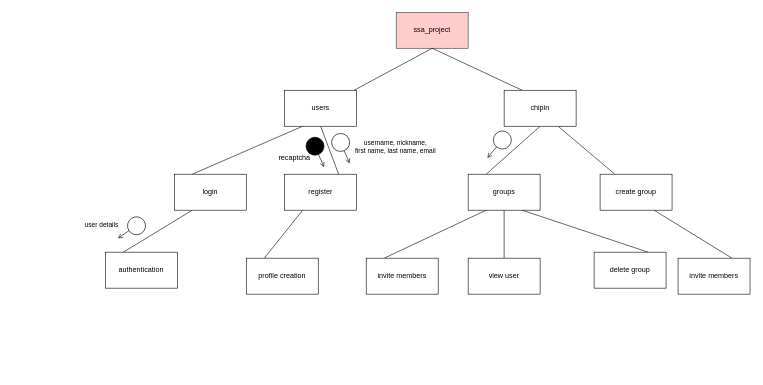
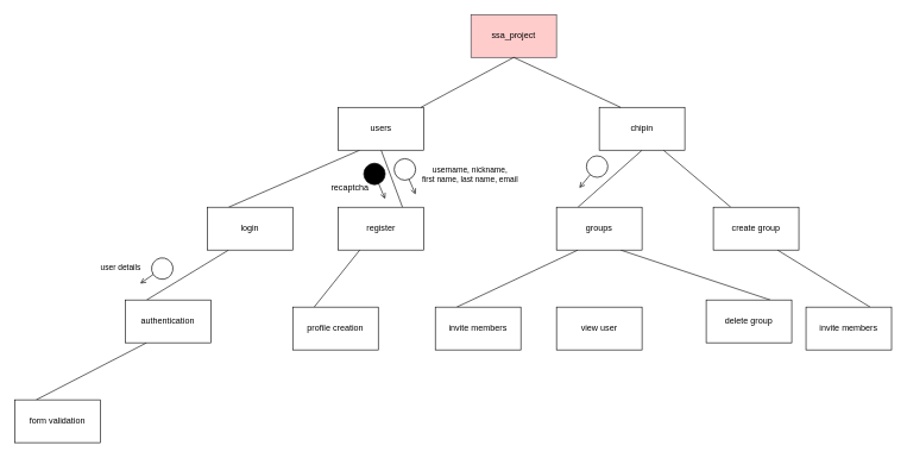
- <mxCell id="16" style="rounded=0;orthogonalLoop=1;jettySize=auto;html=1;exitX=0.5;exitY=1;exitDx=0;exitDy=0;entryX=0.5;entryY=0;entryDx=0;entryDy=0;endArrow=none;endFill=0;" edge="1" parent="1" source="17" target="24"><mxGeometry relative="1" as="geometry" /></mxCell>
+ <mxCell id="20" style="rounded=0;orthogonalLoop=1;jettySize=auto;html=1;exitX=0.25;exitY=1;exitDx=0;exitDy=0;entryX=0.25;entryY=0;entryDx=0;entryDy=0;endArrow=none;endFill=0;" edge="1" parent="1" source="21" target="43"><mxGeometry relative="1" as="geometry" /></mxCell>
+ <mxCell id="43" value="form validation" style="rounded=0;whiteSpace=wrap;html=1;" vertex="1" parent="1"><mxGeometry x="20" y="560" width="120" height="60" as="geometry" /></mxCell>
